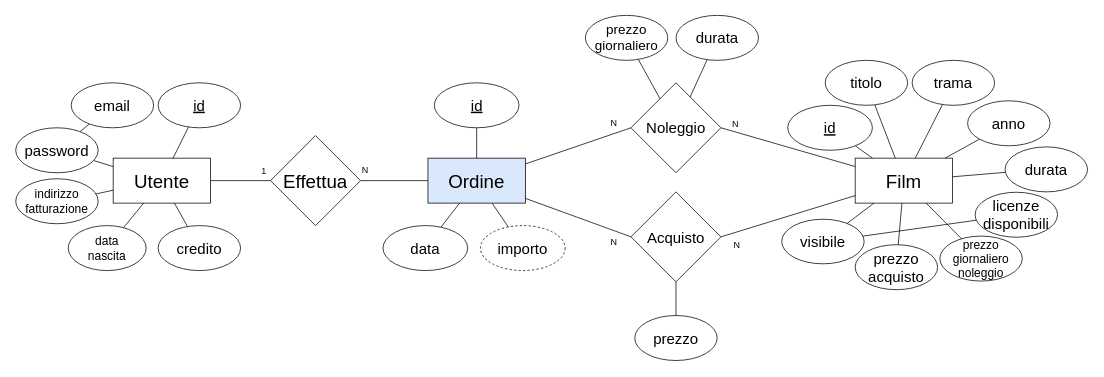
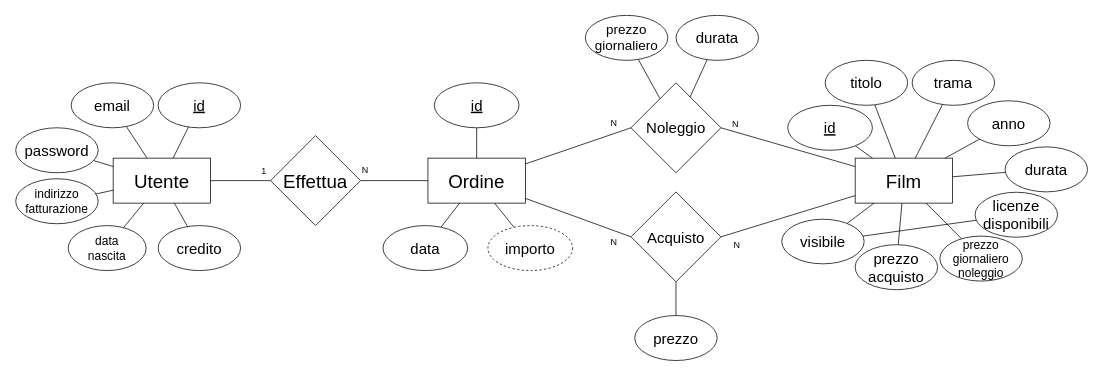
- <mxCell id="11" style="rounded=0;orthogonalLoop=1;jettySize=auto;html=1;strokeColor=default;align=center;verticalAlign=middle;fontFamily=Helvetica;fontSize=12;fontColor=default;labelBackgroundColor=none;endArrow=none;endFill=0;" parent="1" source="12" target="14" edge="1"><mxGeometry relative="1" as="geometry" /></mxCell>
+ <mxCell id="11" style="rounded=0;orthogonalLoop=1;jettySize=auto;html=1;strokeColor=default;align=center;verticalAlign=middle;fontFamily=Helvetica;fontSize=12;fontColor=default;labelBackgroundColor=none;endArrow=none;endFill=0;" parent="1" source="12" target="4" edge="1"><mxGeometry relative="1" as="geometry" /></mxCell>
- <mxCell id="31" value="&lt;font style=&quot;font-size: 25px;&quot;&gt;Ordine&lt;/font&gt;" style="html=1;dashed=0;whiteSpace=wrap;labelBackgroundColor=none;fillColor=#dae8fc;" parent="1" vertex="1"><mxGeometry x="570" y="210.5" width="130" height="60" as="geometry" /></mxCell>
+ <mxCell id="31" value="&lt;font style=&quot;font-size: 25px;&quot;&gt;Ordine&lt;/font&gt;" style="html=1;dashed=0;whiteSpace=wrap;labelBackgroundColor=none;" parent="1" vertex="1"><mxGeometry x="570" y="210.5" width="130" height="60" as="geometry" /></mxCell>
- <mxCell id="53" value="&lt;span style=&quot;font-size: 20px;&quot;&gt;importo&lt;/span&gt;" style="ellipse;whiteSpace=wrap;html=1;align=center;dashed=1;strokeColor=default;verticalAlign=middle;fontFamily=Helvetica;fontSize=12;fontColor=default;fillColor=default;" parent="1" vertex="1"><mxGeometry x="640" y="300.5" width="113" height="60" as="geometry" /></mxCell>
+ <mxCell id="53" value="&lt;span style=&quot;font-size: 20px;&quot;&gt;importo&lt;/span&gt;" style="ellipse;whiteSpace=wrap;html=1;align=center;dashed=1;strokeColor=default;verticalAlign=middle;fontFamily=Helvetica;fontSize=12;fontColor=default;fillColor=default;" parent="1" vertex="1"><mxGeometry x="650" y="300.5" width="113" height="60" as="geometry" /></mxCell>
